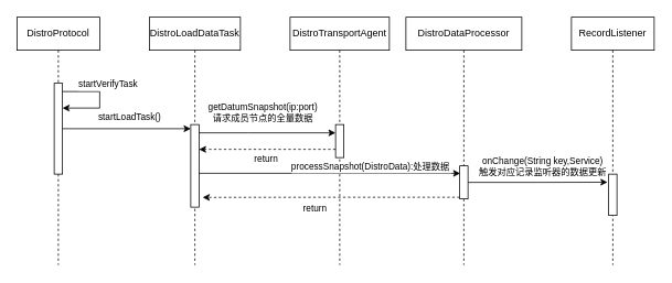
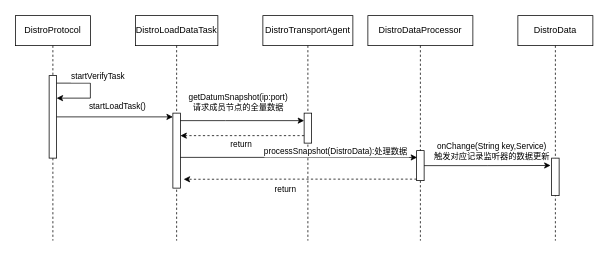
- <mxCell id="14" value="RecordListener" style="shape=umlLifeline;perimeter=lifelinePerimeter;whiteSpace=wrap;container=1;collapsible=0;recursiveResize=0;outlineConnect=0;" vertex="1" parent="1"><mxGeometry x="690" y="20" width="100" height="300" as="geometry" /></mxCell>
+ <mxCell id="14" value="DistroData" style="shape=umlLifeline;perimeter=lifelinePerimeter;whiteSpace=wrap;container=1;collapsible=0;recursiveResize=0;outlineConnect=0;" vertex="1" parent="1"><mxGeometry x="690" y="20" width="100" height="300" as="geometry" /></mxCell>
